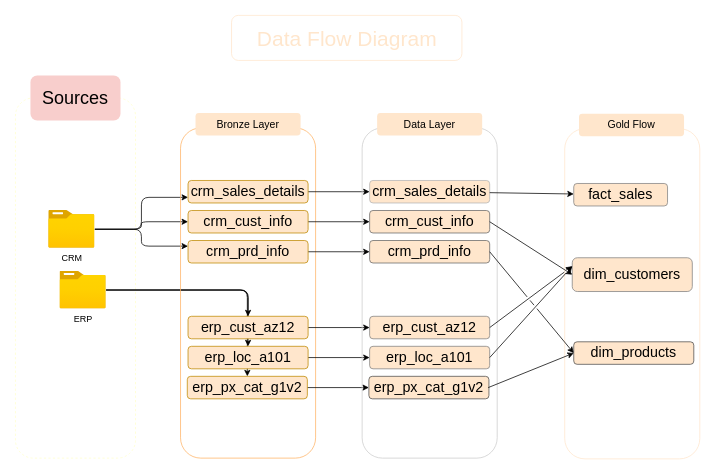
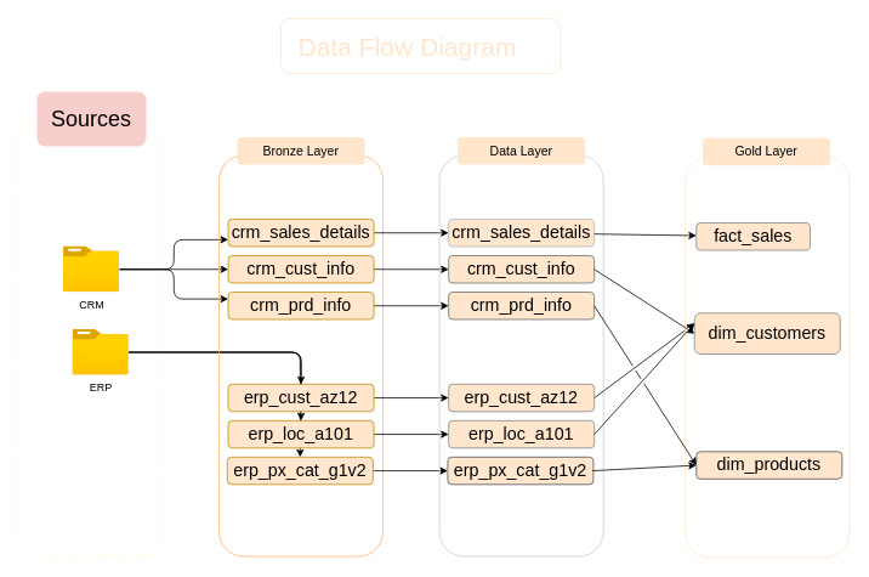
- <mxCell id="46" value="&lt;font style=&quot;font-size: 28px;&quot;&gt;Data Flow Diagram&lt;/font&gt;" style="text;html=1;align=center;verticalAlign=middle;whiteSpace=wrap;rounded=0;strokeColor=none;fillColor=default;fontColor=light-dark(#FFE6CC,#FFE599);" parent="1" vertex="1"><mxGeometry x="330.5" y="28" width="262" height="46" as="geometry" /></mxCell>
+ <mxCell id="46" value="&lt;font style=&quot;font-size: 28px;&quot;&gt;Data Flow Diagram&lt;/font&gt;" style="text;html=1;align=center;verticalAlign=middle;whiteSpace=wrap;rounded=0;strokeColor=none;fillColor=default;fontColor=light-dark(#FFE6CC,#FFE599);" parent="1" vertex="1"><mxGeometry x="315.5" y="28" width="262" height="46" as="geometry" /></mxCell>
- <mxCell id="35" value="&lt;font style=&quot;font-size: 14px;&quot;&gt;Gold Flow&lt;/font&gt;" style="rounded=1;whiteSpace=wrap;html=1;fillColor=light-dark(#FFE6CC,#FFE599);strokeColor=none;" parent="1" vertex="1"><mxGeometry x="771" y="151" width="140" height="30" as="geometry" /></mxCell>
+ <mxCell id="35" value="&lt;font style=&quot;font-size: 14px;&quot;&gt;Gold Layer&lt;/font&gt;" style="rounded=1;whiteSpace=wrap;html=1;fillColor=light-dark(#FFE6CC,#FFE599);strokeColor=none;" parent="1" vertex="1"><mxGeometry x="771" y="151" width="140" height="30" as="geometry" /></mxCell>
- <mxCell id="7" value="CRM" style="image;aspect=fixed;html=1;points=[];align=center;fontSize=12;image=img/lib/azure2/general/Folder_Blank.svg;rounded=1;" parent="1" vertex="1"><mxGeometry x="64.19" y="280" width="61.61" height="50" as="geometry" /></mxCell>
+ <mxCell id="7" value="CRM" style="image;aspect=fixed;html=1;points=[];align=center;fontSize=12;image=img/lib/azure2/general/Folder_Blank.svg;rounded=1;" parent="1" vertex="1"><mxGeometry x="69.19" y="270" width="61.61" height="50" as="geometry" /></mxCell>
- <mxCell id="38" value="&lt;span style=&quot;font-size: 19px;&quot;&gt;dim_products&lt;/span&gt;" style="rounded=1;whiteSpace=wrap;html=1;fillColor=light-dark(#FFE6CC,#FFE599);strokeColor=#4D4D4D;" parent="1" vertex="1"><mxGeometry x="764" y="455" width="160" height="30" as="geometry" /></mxCell>
+ <mxCell id="38" value="&lt;span style=&quot;font-size: 19px;&quot;&gt;dim_products&lt;/span&gt;" style="rounded=1;whiteSpace=wrap;html=1;fillColor=light-dark(#FFE6CC,#FFE599);strokeColor=#4D4D4D;" parent="1" vertex="1"><mxGeometry x="764" y="495" width="160" height="30" as="geometry" /></mxCell>
